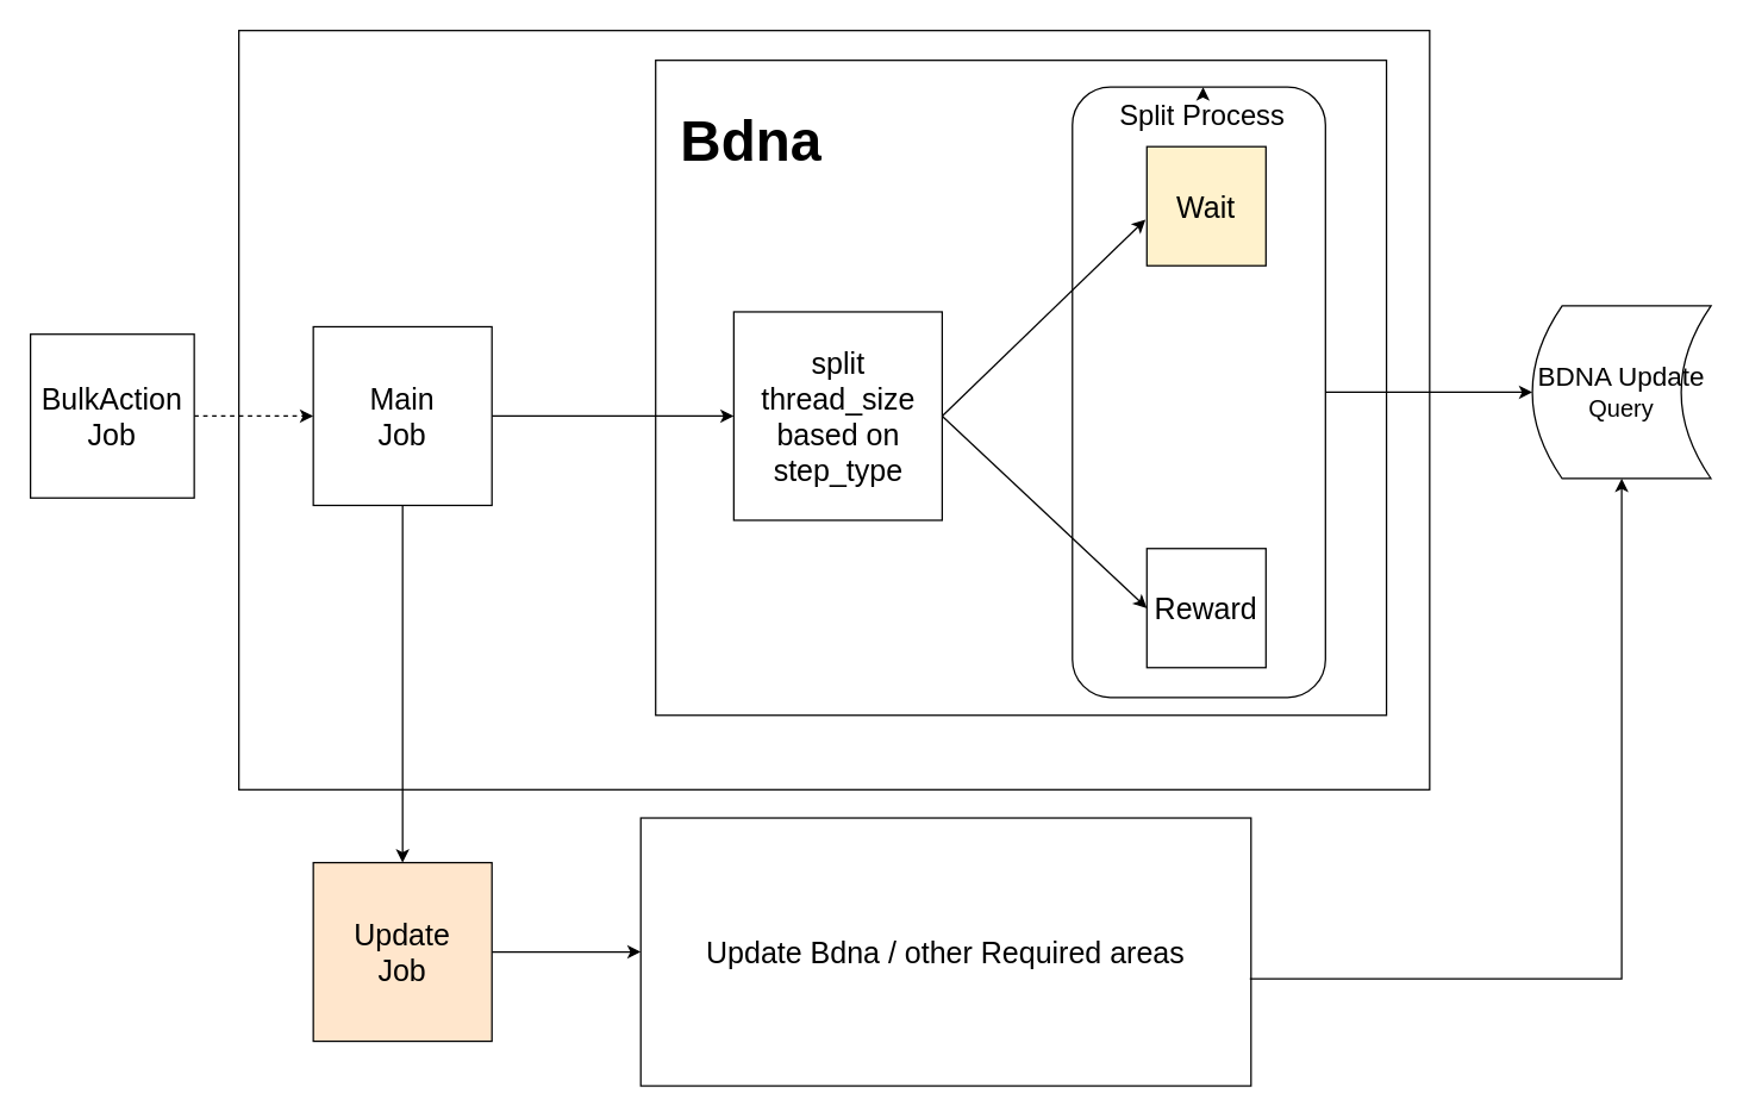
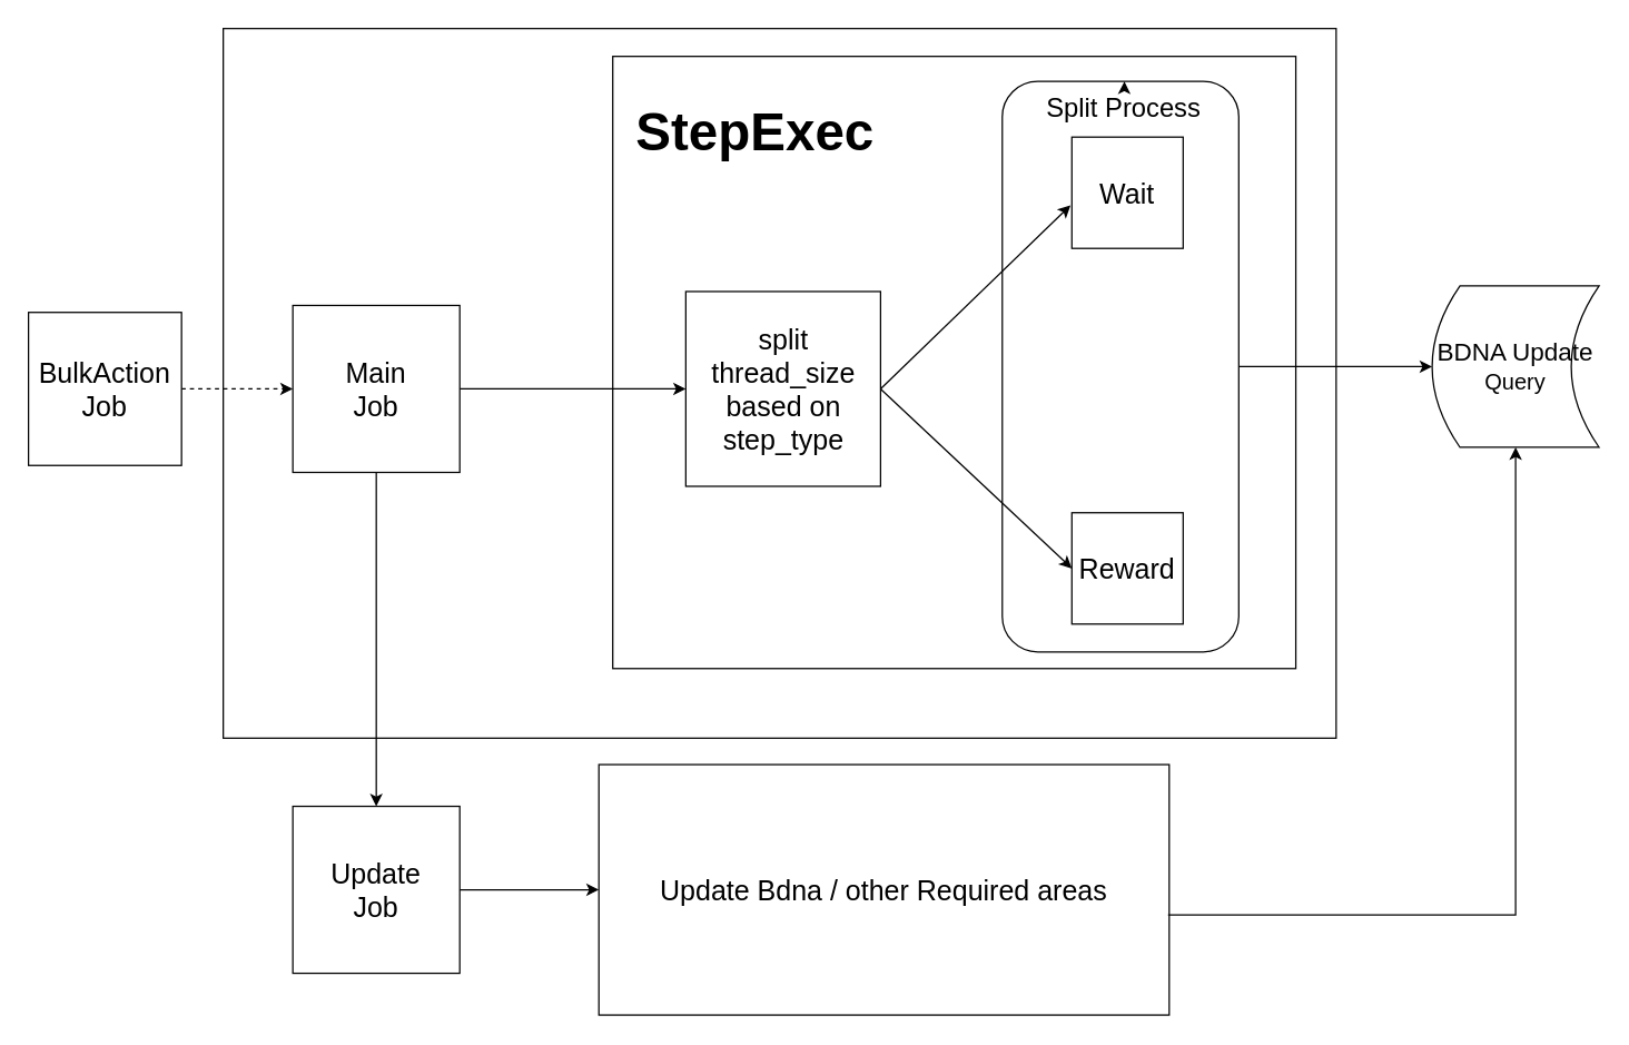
- <mxCell id="16" value="&lt;h1 style=&quot;line-height: 0%; padding-top: 0px; padding-left: 0px; font-size: 38px;&quot; align=&quot;left&quot;&gt;&lt;font style=&quot;font-size: 38px;&quot; face=&quot;Helvetica&quot;&gt;Bdna&lt;/font&gt;&lt;/h1&gt;&lt;h1 style=&quot;margin-top: 0px;&quot;&gt;&lt;/h1&gt;" style="text;html=1;whiteSpace=wrap;overflow=hidden;rounded=0;fontSize=20;" parent="1" vertex="1"><mxGeometry x="455" y="63" width="215" height="55" as="geometry" /></mxCell>
+ <mxCell id="16" value="&lt;h1 style=&quot;line-height: 0%; padding-top: 0px; padding-left: 0px; font-size: 38px;&quot; align=&quot;left&quot;&gt;&lt;font style=&quot;font-size: 38px;&quot; face=&quot;Helvetica&quot;&gt;StepExec&lt;/font&gt;&lt;/h1&gt;&lt;h1 style=&quot;margin-top: 0px;&quot;&gt;&lt;/h1&gt;" style="text;html=1;whiteSpace=wrap;overflow=hidden;rounded=0;fontSize=20;" parent="1" vertex="1"><mxGeometry x="455" y="63" width="215" height="55" as="geometry" /></mxCell>
- <mxCell id="9" value="Wait" style="whiteSpace=wrap;html=1;aspect=fixed;fontSize=20;fillColor=#fff2cc;" parent="1" vertex="1"><mxGeometry x="770" y="98" width="80" height="80" as="geometry" /></mxCell>
+ <mxCell id="9" value="Wait" style="whiteSpace=wrap;html=1;aspect=fixed;fontSize=20;" parent="1" vertex="1"><mxGeometry x="770" y="98" width="80" height="80" as="geometry" /></mxCell>
- <mxCell id="18" value="&lt;div&gt;Update&lt;/div&gt;&lt;div&gt;Job&lt;br&gt;&lt;/div&gt;" style="whiteSpace=wrap;html=1;aspect=fixed;fontSize=20;fillColor=#ffe6cc;" parent="1" vertex="1"><mxGeometry x="210" y="579" width="120" height="120" as="geometry" /></mxCell>
+ <mxCell id="18" value="&lt;div&gt;Update&lt;/div&gt;&lt;div&gt;Job&lt;br&gt;&lt;/div&gt;" style="whiteSpace=wrap;html=1;aspect=fixed;fontSize=20;" parent="1" vertex="1"><mxGeometry x="210" y="579" width="120" height="120" as="geometry" /></mxCell>
